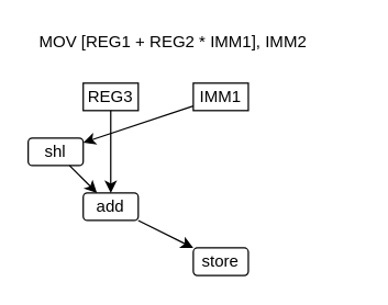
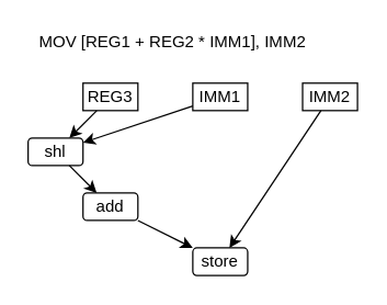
+ <mxCell id="5" value="IMM2" style="whiteSpace=wrap;html=1;" vertex="1" parent="1"><mxGeometry x="220" y="60" width="40" height="20" as="geometry" /></mxCell>
- <mxCell id="10" value="" style="endArrow=classic;html=1;rounded=0;" edge="1" parent="1" source="3" target="8"><mxGeometry width="50" height="50" relative="1" as="geometry"><mxPoint x="56.667" y="150" as="sourcePoint" /><mxPoint x="130" y="150" as="targetPoint" /></mxGeometry></mxCell>
+ <mxCell id="10" value="" style="endArrow=classic;html=1;rounded=0;" edge="1" parent="1" source="3" target="7"><mxGeometry width="50" height="50" relative="1" as="geometry"><mxPoint x="56.667" y="150" as="sourcePoint" /><mxPoint x="130" y="150" as="targetPoint" /></mxGeometry></mxCell>
+ <mxCell id="13" value="" style="endArrow=classic;html=1;rounded=0;" edge="1" parent="1" source="5" target="11"><mxGeometry width="50" height="50" relative="1" as="geometry"><mxPoint x="103.333" y="210" as="sourcePoint" /><mxPoint x="210" y="240" as="targetPoint" /></mxGeometry></mxCell>
